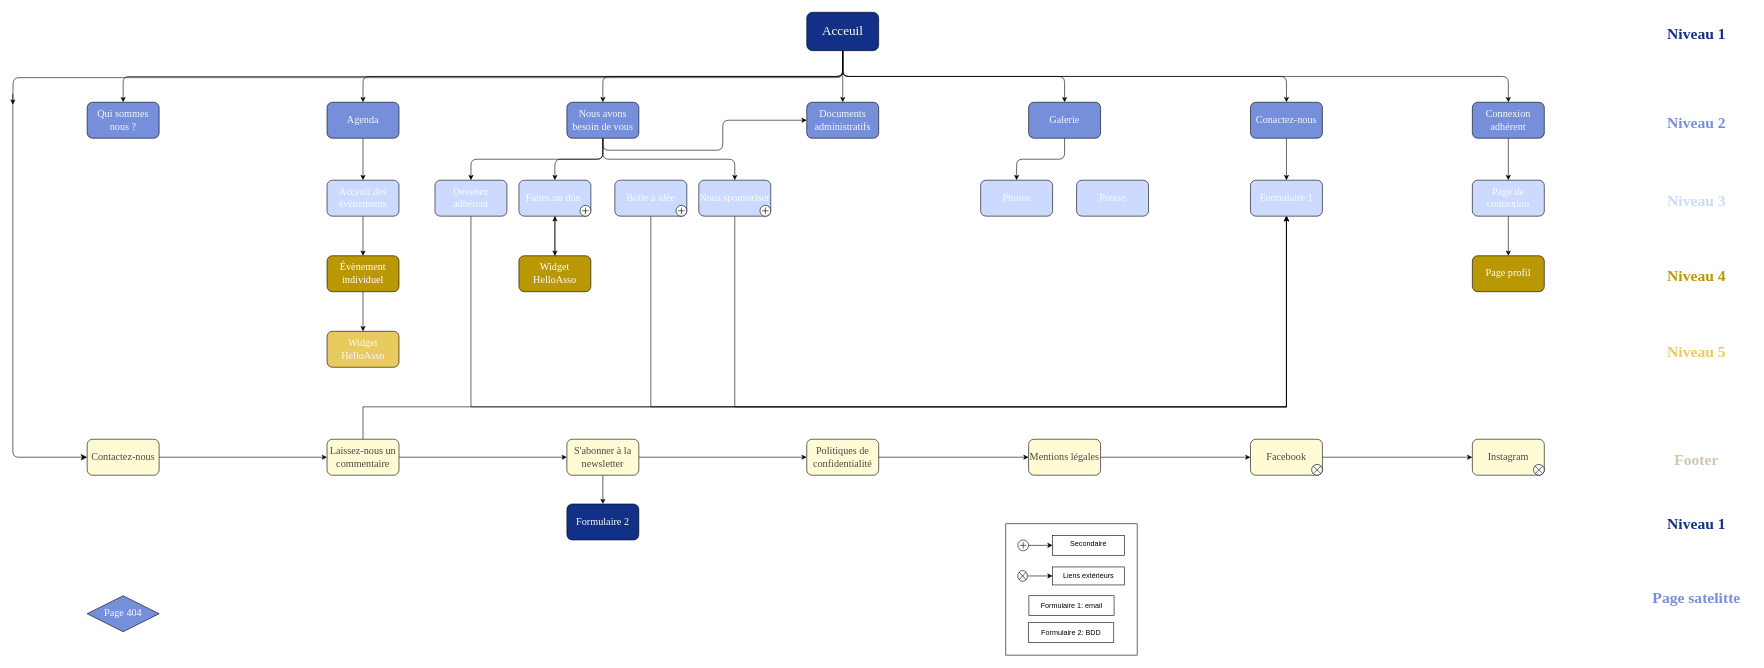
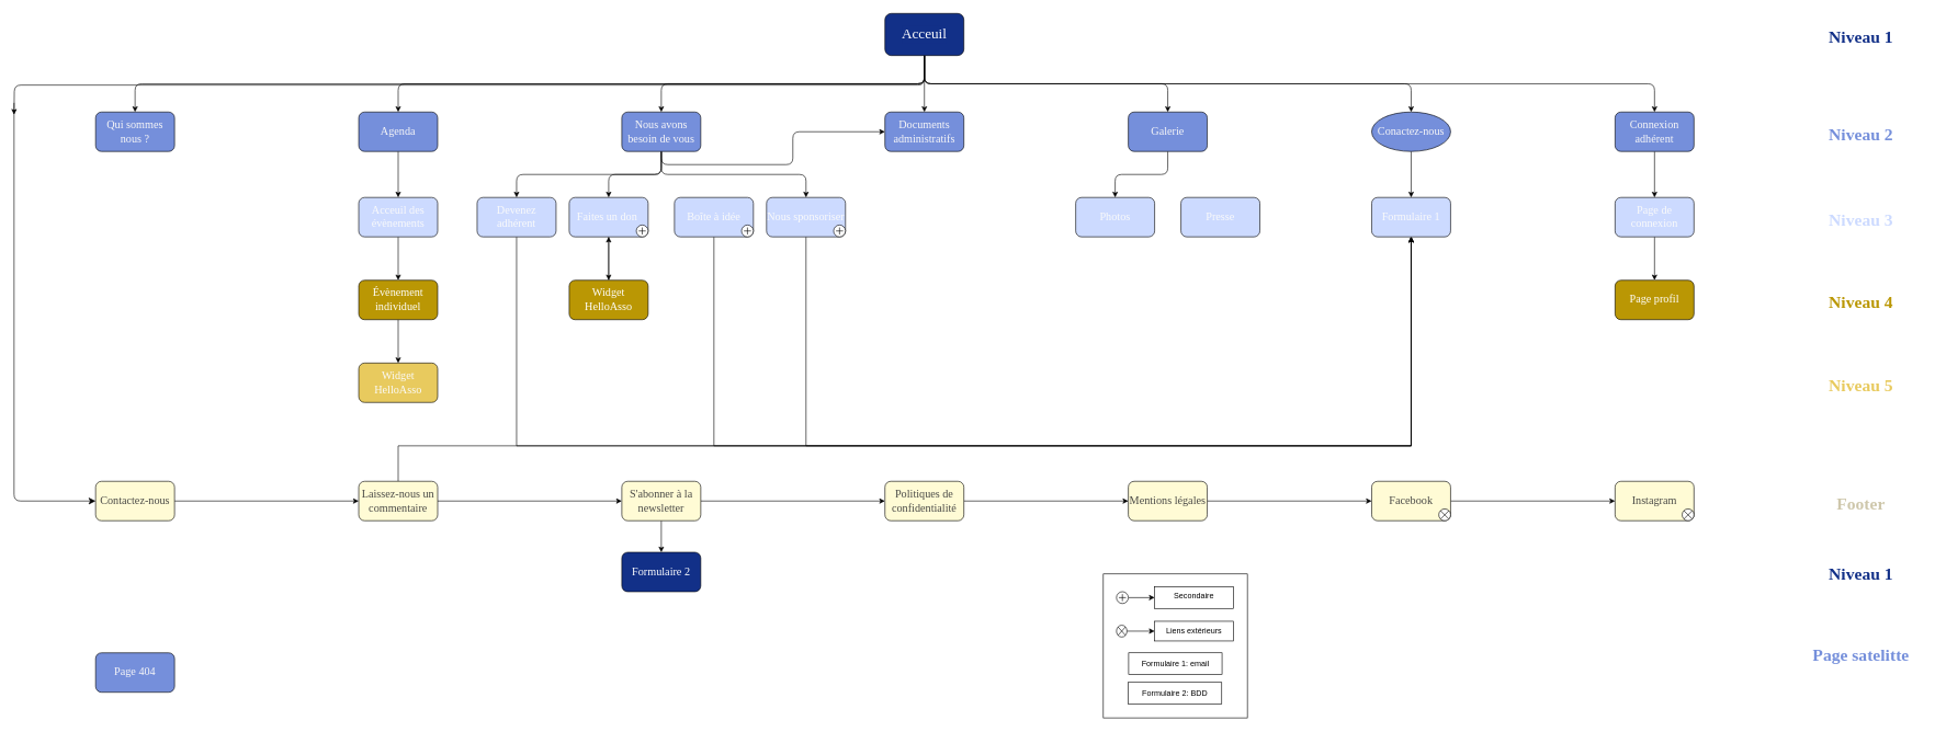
- <mxCell id="22" value="Conactez-nous" style="rounded=1;whiteSpace=wrap;html=1;fontStyle=0;fontSize=17;fontFamily=Montserras;strokeColor=default;fillColor=#758fdb;fontColor=#f8f7f7;fontSource=https%3A%2F%2Ffonts.googleapis.com%2Fcss%3Ffamily%3DMontserras;" vertex="1" parent="1"><mxGeometry x="2084" y="170" width="120" height="60" as="geometry" /></mxCell>
+ <mxCell id="22" value="Conactez-nous" style="ellipse;whiteSpace=wrap;html=1;fontStyle=0;fontSize=17;fontFamily=Montserras;strokeColor=default;fillColor=#758fdb;fontColor=#f8f7f7;fontSource=https%3A%2F%2Ffonts.googleapis.com%2Fcss%3Ffamily%3DMontserras;" vertex="1" parent="1"><mxGeometry x="2084" y="170" width="120" height="60" as="geometry" /></mxCell>
- <mxCell id="65" value="&lt;font style=&quot;font-size: 17px;&quot;&gt;&lt;font style=&quot;font-size: 17px;&quot;&gt;Page&lt;/font&gt; 404&lt;/font&gt;" style="rhombus;whiteSpace=wrap;html=1;fontFamily=Montserras;fontSize=17;fillColor=#758fdb;fontColor=#f8f7f7;" vertex="1" parent="1"><mxGeometry x="144" y="993" width="120" height="60" as="geometry" /></mxCell>
+ <mxCell id="65" value="&lt;font style=&quot;font-size: 17px;&quot;&gt;&lt;font style=&quot;font-size: 17px;&quot;&gt;Page&lt;/font&gt; 404&lt;/font&gt;" style="rounded=1;whiteSpace=wrap;html=1;fontFamily=Montserras;fontSize=17;fillColor=#758fdb;fontColor=#f8f7f7;" vertex="1" parent="1"><mxGeometry x="144" y="993" width="120" height="60" as="geometry" /></mxCell>
